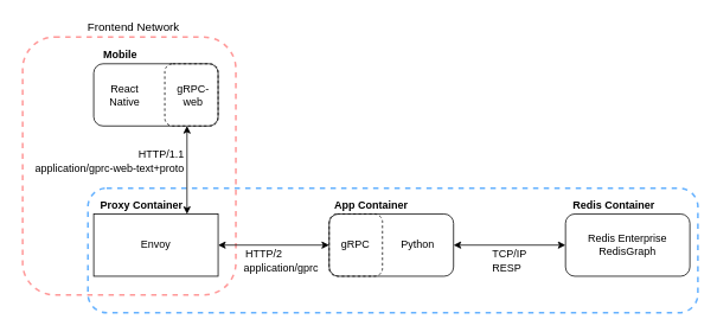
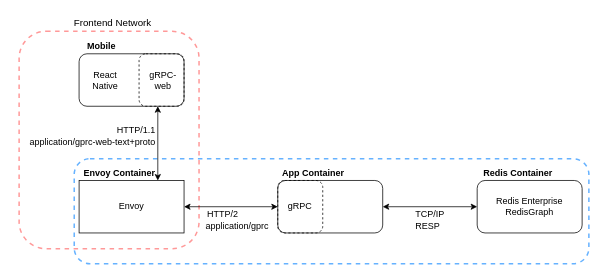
- <mxCell id="14" value="Proxy Container" style="text;html=1;strokeColor=none;fillColor=none;align=center;verticalAlign=middle;whiteSpace=wrap;rounded=0;dashed=1;fontStyle=1" parent="1" vertex="1"><mxGeometry x="109" y="220" width="100" height="20" as="geometry" /></mxCell>
+ <mxCell id="14" value="Envoy Container" style="text;html=1;strokeColor=none;fillColor=none;align=center;verticalAlign=middle;whiteSpace=wrap;rounded=0;dashed=1;fontStyle=1" parent="1" vertex="1"><mxGeometry x="109" y="220" width="100" height="20" as="geometry" /></mxCell>
- <mxCell id="24" value="Python" style="text;html=1;strokeColor=none;fillColor=none;align=center;verticalAlign=middle;whiteSpace=wrap;rounded=0;dashed=1;" parent="1" vertex="1"><mxGeometry x="445" y="264" width="50" height="20" as="geometry" /></mxCell>
